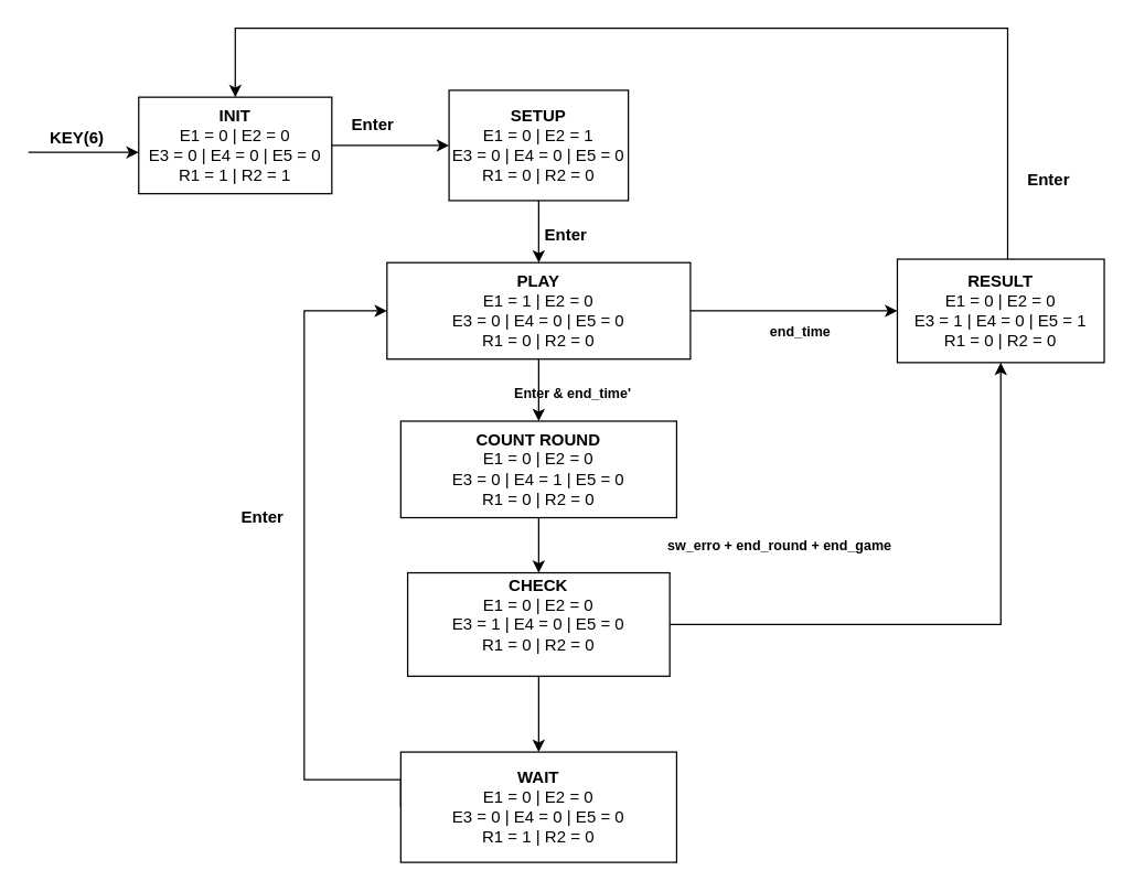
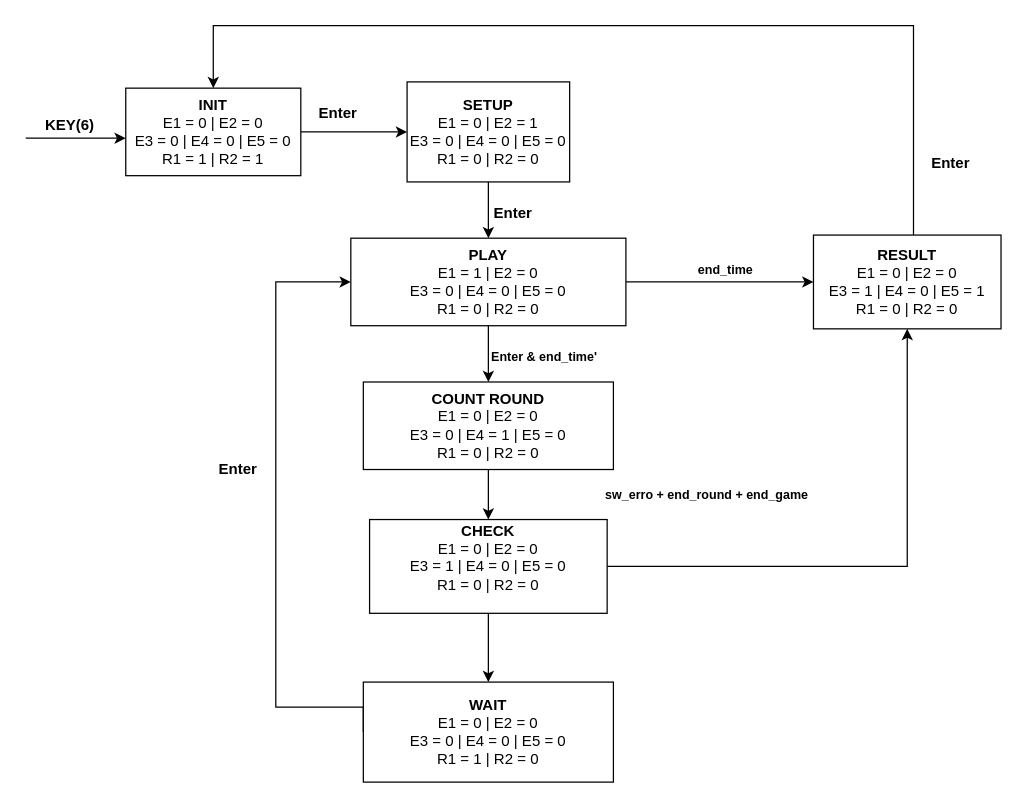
- <mxCell id="21" value="&lt;span style=&quot;font-size: 10px&quot;&gt;end_time&lt;/span&gt;" style="text;html=1;strokeColor=none;fillColor=none;align=center;verticalAlign=middle;whiteSpace=wrap;rounded=0;fontStyle=1" vertex="1" parent="1"><mxGeometry x="540" y="230" width="80" height="20" as="geometry" /></mxCell>
+ <mxCell id="21" value="&lt;span style=&quot;font-size: 10px&quot;&gt;end_time&lt;/span&gt;" style="text;html=1;strokeColor=none;fillColor=none;align=center;verticalAlign=middle;whiteSpace=wrap;rounded=0;fontStyle=1" vertex="1" parent="1"><mxGeometry x="540" y="205" width="80" height="20" as="geometry" /></mxCell>
- <mxCell id="20" value="&lt;font style=&quot;font-size: 10px&quot;&gt;Enter &amp;amp; end_time'&lt;/font&gt;" style="text;html=1;strokeColor=none;fillColor=none;align=center;verticalAlign=middle;whiteSpace=wrap;rounded=0;fontStyle=1" vertex="1" parent="1"><mxGeometry x="370" y="275" width="90" height="20" as="geometry" /></mxCell>
+ <mxCell id="20" value="&lt;font style=&quot;font-size: 10px&quot;&gt;Enter &amp;amp; end_time'&lt;/font&gt;" style="text;html=1;strokeColor=none;fillColor=none;align=center;verticalAlign=middle;whiteSpace=wrap;rounded=0;fontStyle=1" vertex="1" parent="1"><mxGeometry x="390" y="275" width="90" height="20" as="geometry" /></mxCell>
